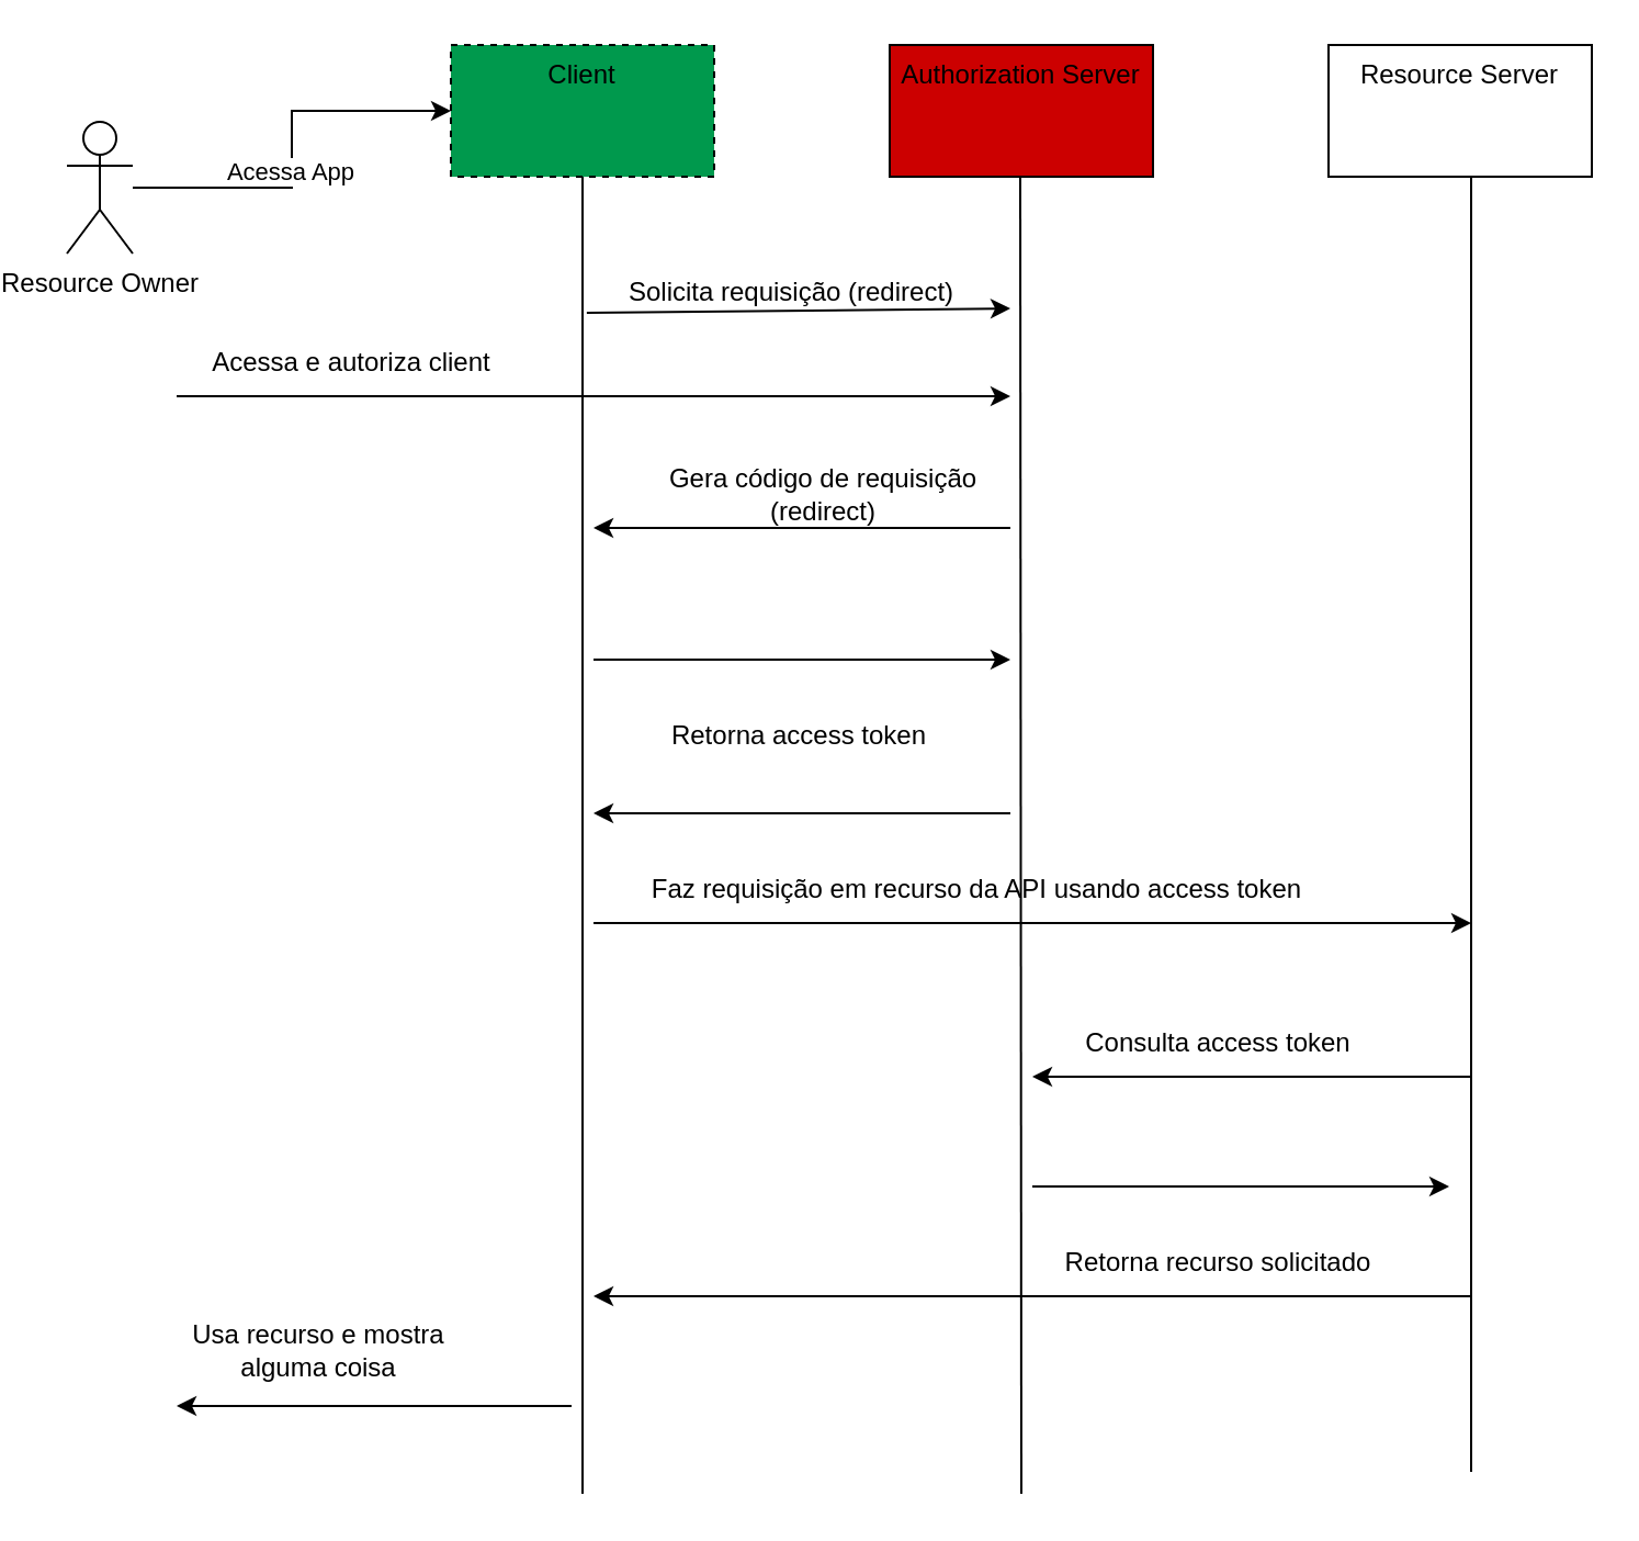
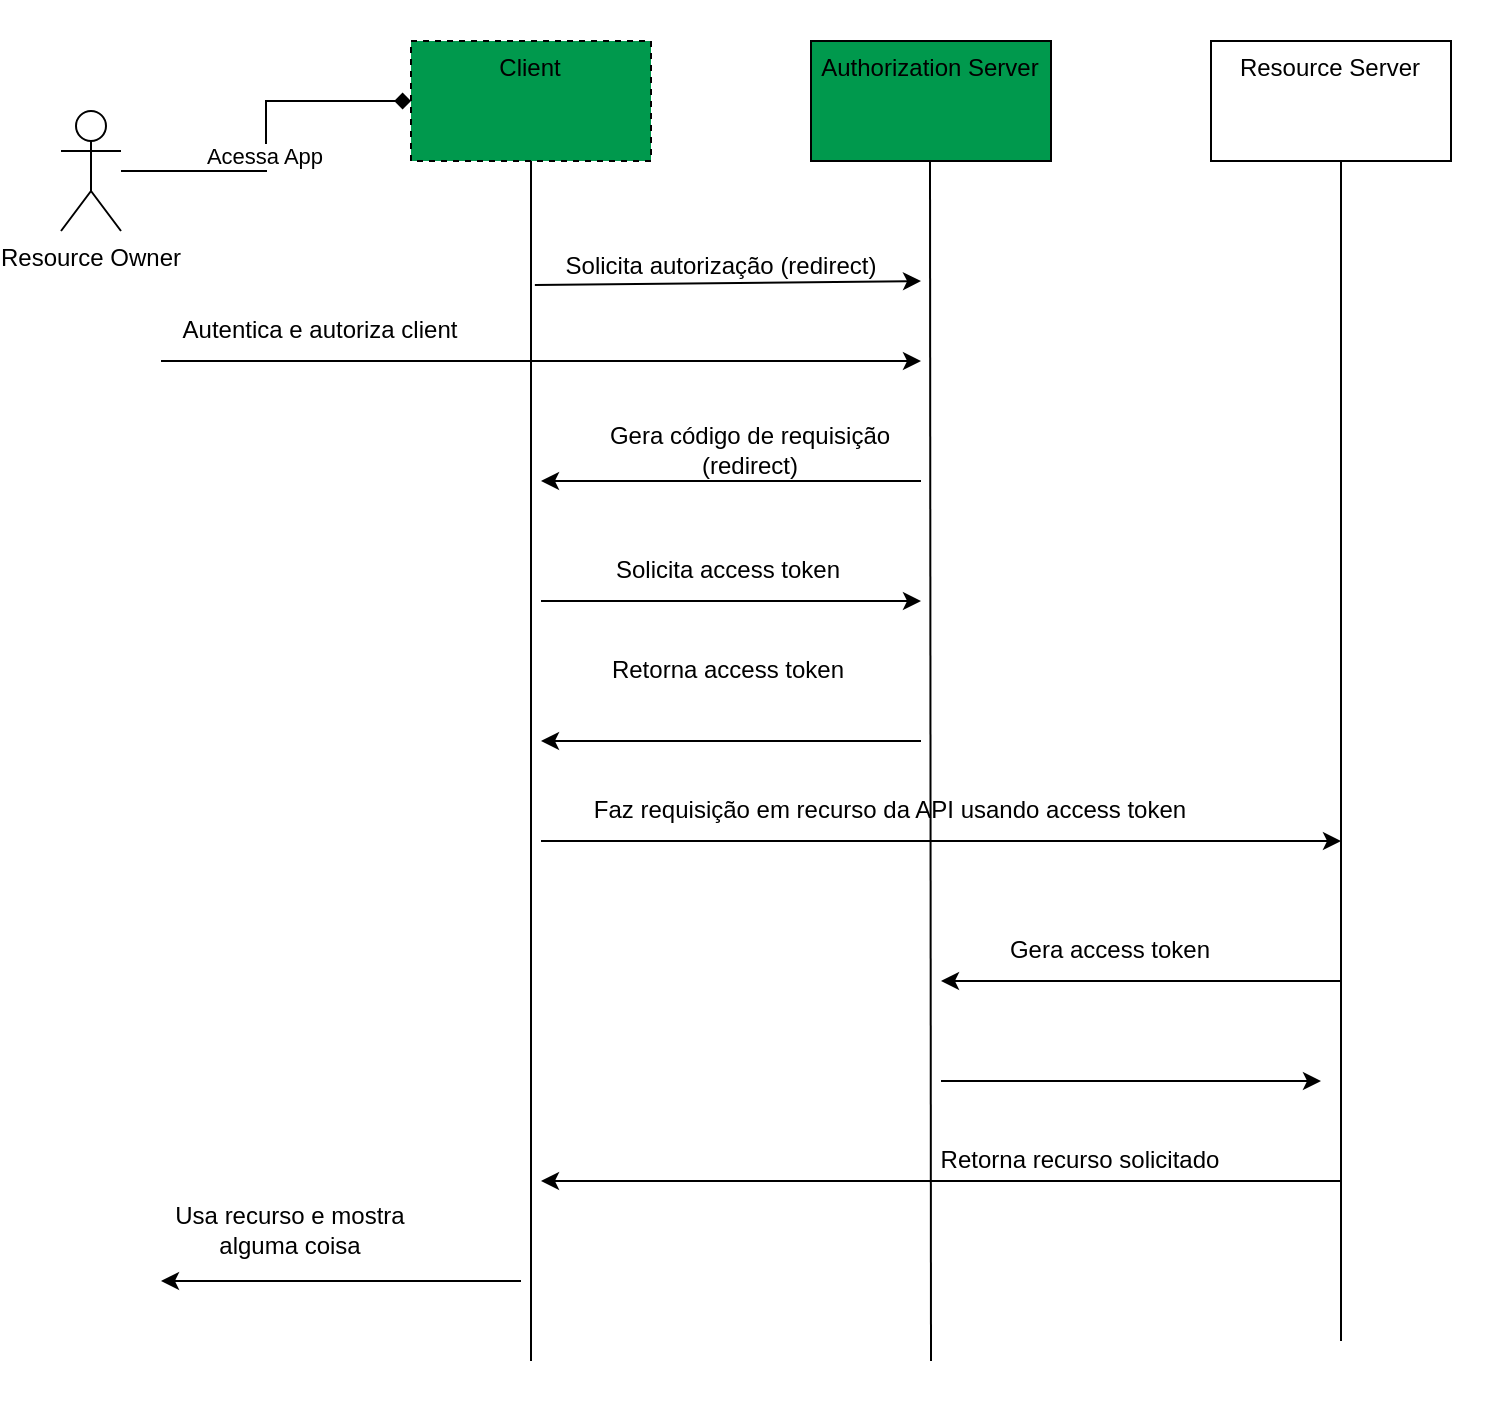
- <mxCell id="2" value="" style="edgeStyle=orthogonalEdgeStyle;rounded=0;orthogonalLoop=1;jettySize=auto;html=1;" edge="1" parent="1" source="4" target="5"><mxGeometry relative="1" as="geometry" /></mxCell>
+ <mxCell id="2" value="" style="edgeStyle=orthogonalEdgeStyle;rounded=0;orthogonalLoop=1;jettySize=auto;html=1;endArrow=diamond;" edge="1" parent="1" source="4" target="5"><mxGeometry relative="1" as="geometry" /></mxCell>
- <mxCell id="6" value="Authorization Server" style="whiteSpace=wrap;html=1;verticalAlign=top;fillColor=#CC0000;" vertex="1" parent="1"><mxGeometry x="395" y="20" width="120" height="60" as="geometry" /></mxCell>
+ <mxCell id="6" value="Authorization Server" style="whiteSpace=wrap;html=1;verticalAlign=top;fillColor=#00994d;" vertex="1" parent="1"><mxGeometry x="395" y="20" width="120" height="60" as="geometry" /></mxCell>
- <mxCell id="12" value="Solicita requisição (redirect)" style="text;html=1;align=center;verticalAlign=middle;resizable=0;points=[];autosize=1;strokeColor=none;fillColor=none;" vertex="1" parent="1"><mxGeometry x="260" y="118" width="180" height="30" as="geometry" /></mxCell>
+ <mxCell id="12" value="Solicita autorização (redirect)" style="text;html=1;align=center;verticalAlign=middle;resizable=0;points=[];autosize=1;strokeColor=none;fillColor=none;" vertex="1" parent="1"><mxGeometry x="260" y="118" width="180" height="30" as="geometry" /></mxCell>
- <mxCell id="14" value="Acessa e autoriza client" style="text;html=1;align=center;verticalAlign=middle;whiteSpace=wrap;rounded=0;" vertex="1" parent="1"><mxGeometry x="70" y="150" width="160" height="30" as="geometry" /></mxCell>
+ <mxCell id="14" value="Autentica e autoriza client" style="text;html=1;align=center;verticalAlign=middle;whiteSpace=wrap;rounded=0;" vertex="1" parent="1"><mxGeometry x="70" y="150" width="160" height="30" as="geometry" /></mxCell>
+ <mxCell id="18" value="Solicita access token" style="text;html=1;align=center;verticalAlign=middle;whiteSpace=wrap;rounded=0;" vertex="1" parent="1"><mxGeometry x="279" y="270" width="150" height="30" as="geometry" /></mxCell>
- <mxCell id="24" value="Consulta access token" style="text;html=1;align=center;verticalAlign=middle;whiteSpace=wrap;rounded=0;" vertex="1" parent="1"><mxGeometry x="470" y="460" width="150" height="30" as="geometry" /></mxCell>
+ <mxCell id="24" value="Gera access token" style="text;html=1;align=center;verticalAlign=middle;whiteSpace=wrap;rounded=0;" vertex="1" parent="1"><mxGeometry x="470" y="460" width="150" height="30" as="geometry" /></mxCell>
- <mxCell id="27" value="Retorna recurso solicitado" style="text;html=1;align=center;verticalAlign=middle;whiteSpace=wrap;rounded=0;" vertex="1" parent="1"><mxGeometry x="470" y="560" width="150" height="30" as="geometry" /></mxCell>
+ <mxCell id="27" value="Retorna recurso solicitado" style="text;html=1;align=center;verticalAlign=middle;whiteSpace=wrap;rounded=0;" vertex="1" parent="1"><mxGeometry x="455" y="565" width="150" height="30" as="geometry" /></mxCell>
